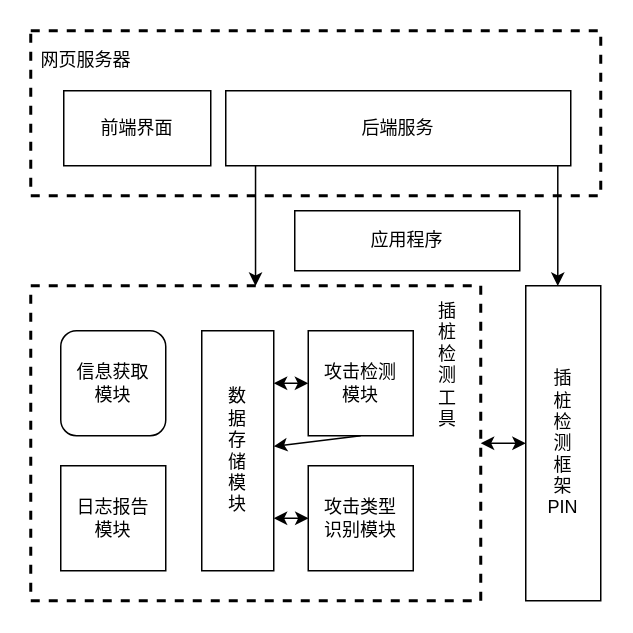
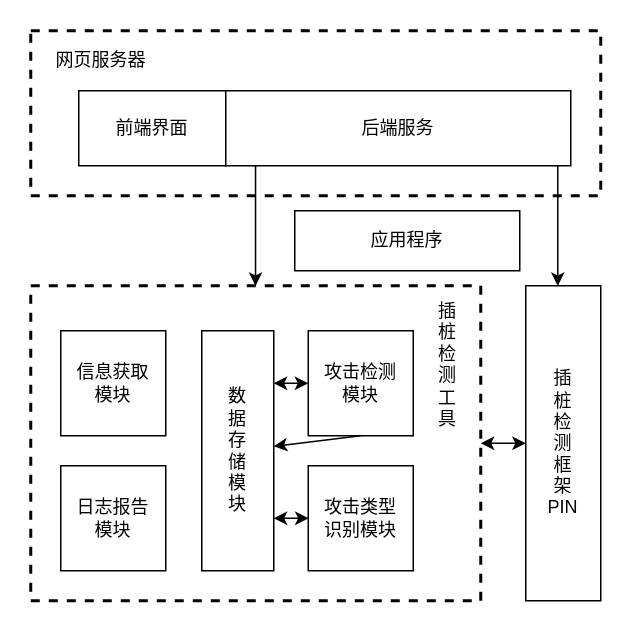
- <mxCell id="18" value="网页服务器" style="text;html=1;resizable=0;points=[];autosize=1;align=left;verticalAlign=top;spacingTop=-4;" vertex="1" parent="1"><mxGeometry x="25" y="30" width="80" height="20" as="geometry" /></mxCell>
+ <mxCell id="18" value="网页服务器" style="text;html=1;resizable=0;points=[];autosize=1;align=left;verticalAlign=top;spacingTop=-4;" vertex="1" parent="1"><mxGeometry x="35" y="30" width="80" height="20" as="geometry" /></mxCell>
- <mxCell id="3" value="前端界面" style="rounded=0;whiteSpace=wrap;html=1;" vertex="1" parent="1"><mxGeometry x="42" y="60" width="98" height="50" as="geometry" /></mxCell>
+ <mxCell id="3" value="前端界面" style="rounded=0;whiteSpace=wrap;html=1;" vertex="1" parent="1"><mxGeometry x="52" y="60" width="98" height="50" as="geometry" /></mxCell>
- <mxCell id="9" value="&lt;div&gt;信息获取&lt;/div&gt;&lt;div&gt;模块&lt;br&gt;&lt;/div&gt;" style="whiteSpace=wrap;html=1;rounded=1;" vertex="1" parent="1"><mxGeometry x="40" y="220" width="70" height="70" as="geometry" /></mxCell>
+ <mxCell id="9" value="&lt;div&gt;信息获取&lt;/div&gt;&lt;div&gt;模块&lt;br&gt;&lt;/div&gt;" style="rounded=0;whiteSpace=wrap;html=1;" vertex="1" parent="1"><mxGeometry x="40" y="220" width="70" height="70" as="geometry" /></mxCell>
